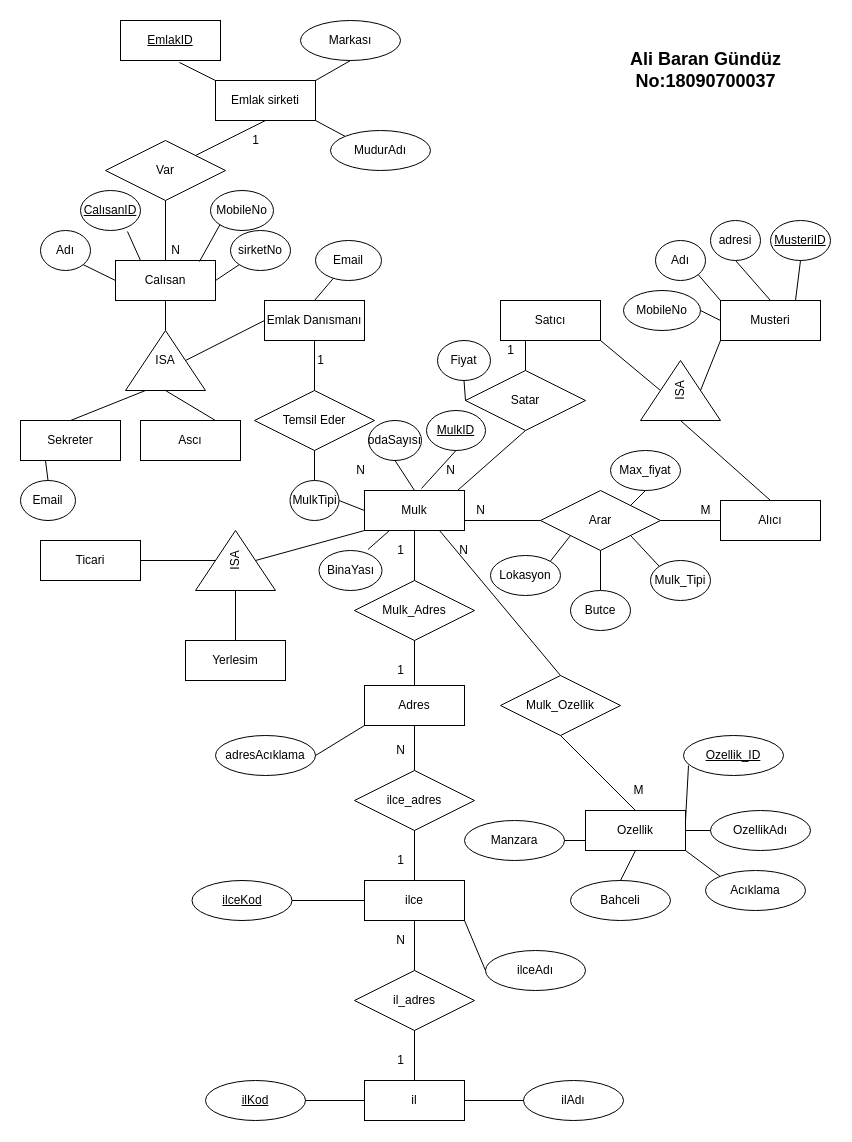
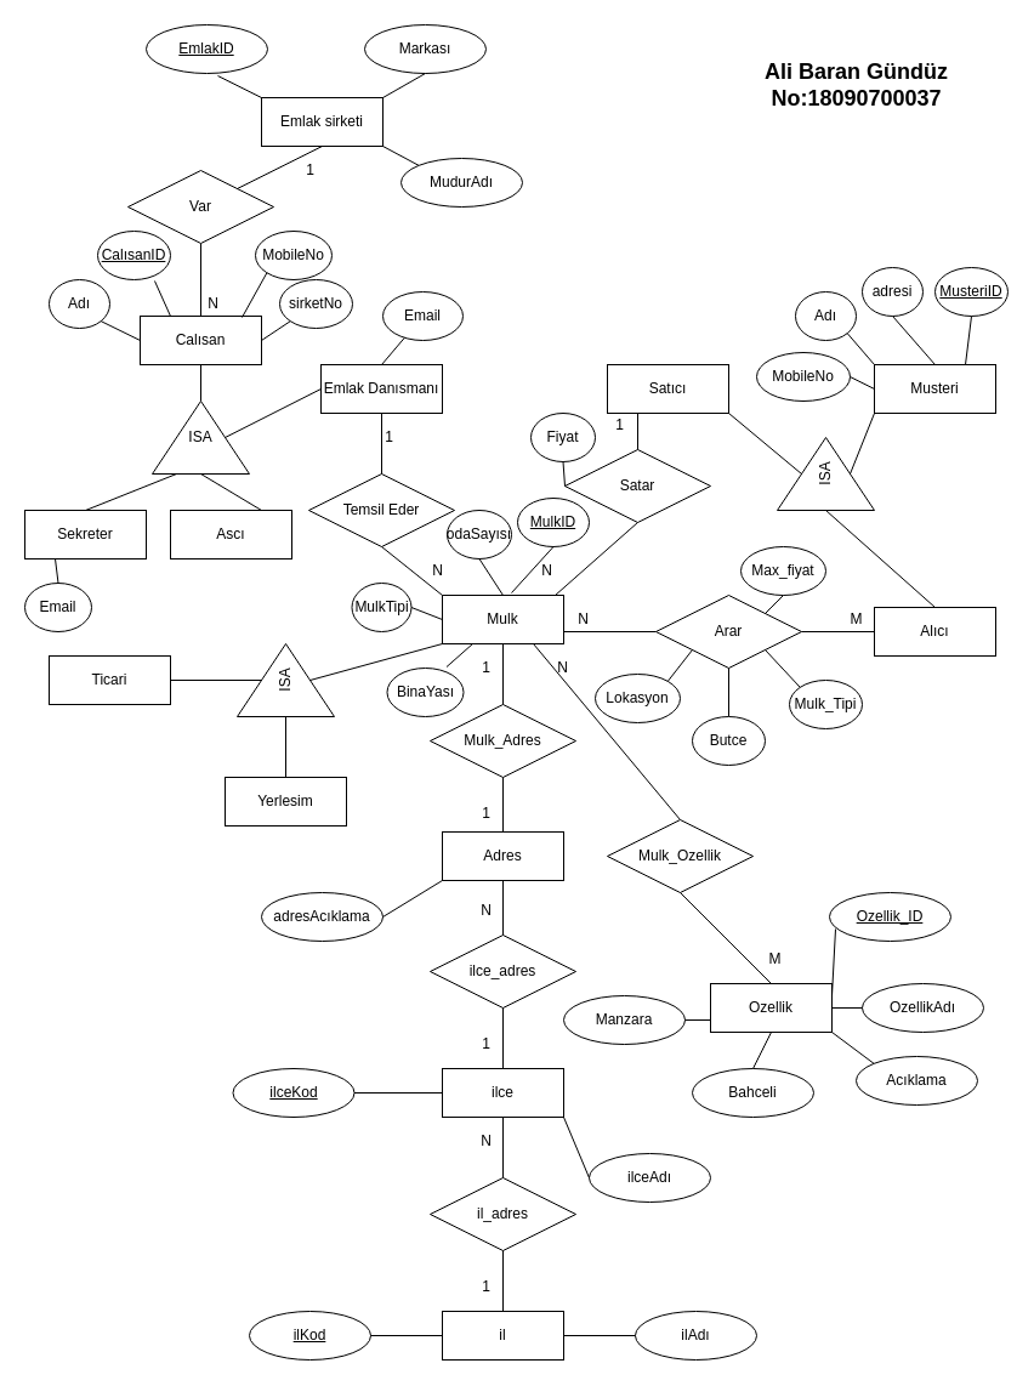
- <mxCell id="55" value="EmlakID" style="whiteSpace=wrap;html=1;align=center;fontStyle=4;rounded=0;" parent="1" vertex="1"><mxGeometry x="120" y="20" width="100" height="40" as="geometry" /></mxCell>
+ <mxCell id="55" value="EmlakID" style="ellipse;whiteSpace=wrap;html=1;align=center;fontStyle=4;" parent="1" vertex="1"><mxGeometry x="120" y="20" width="100" height="40" as="geometry" /></mxCell>
- <mxCell id="6" value="" style="endArrow=none;html=1;exitX=0.5;exitY=1;exitDx=0;exitDy=0;" parent="1" source="4" target="129" edge="1"><mxGeometry width="50" height="50" relative="1" as="geometry"><mxPoint x="310" y="370" as="sourcePoint" /><mxPoint x="360" y="320" as="targetPoint" /></mxGeometry></mxCell>
+ <mxCell id="6" value="" style="endArrow=none;html=1;exitX=0.5;exitY=1;exitDx=0;exitDy=0;entryX=0;entryY=0;entryDx=0;entryDy=0;" parent="1" source="4" target="2" edge="1"><mxGeometry width="50" height="50" relative="1" as="geometry"><mxPoint x="310" y="370" as="sourcePoint" /><mxPoint x="360" y="320" as="targetPoint" /></mxGeometry></mxCell>
